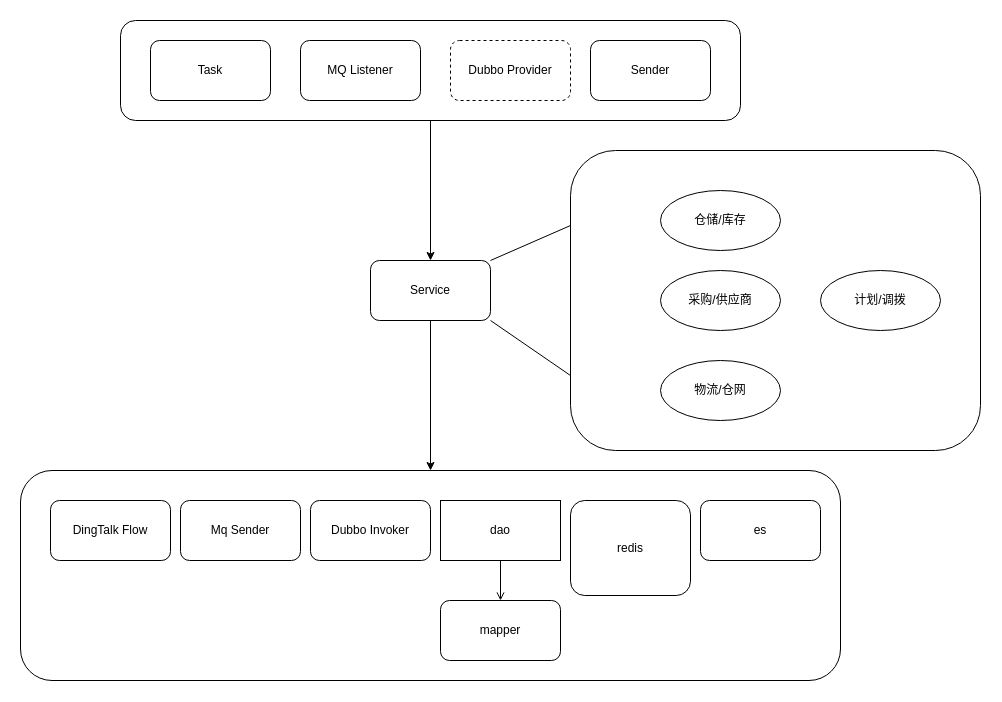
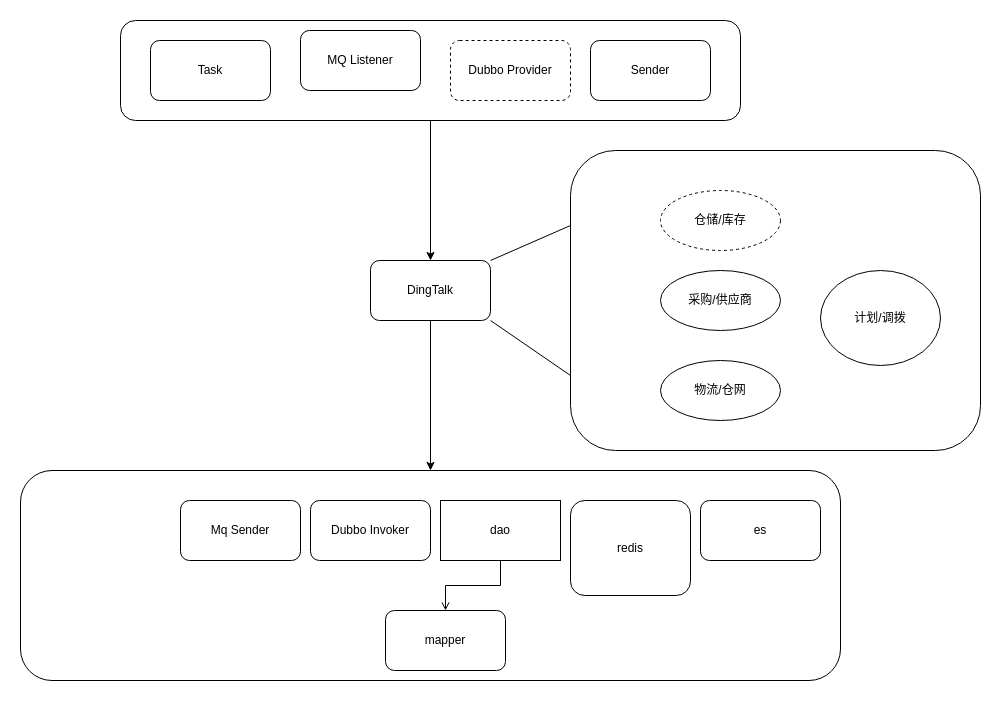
- <mxCell id="14" value="MQ Listener" style="rounded=1;whiteSpace=wrap;html=1;" vertex="1" parent="1"><mxGeometry x="300" y="40" width="120" height="60" as="geometry" /></mxCell>
+ <mxCell id="14" value="MQ Listener" style="rounded=1;whiteSpace=wrap;html=1;" vertex="1" parent="1"><mxGeometry x="300" y="30" width="120" height="60" as="geometry" /></mxCell>
- <mxCell id="20" value="仓储/库存" style="ellipse;whiteSpace=wrap;html=1;" vertex="1" parent="1"><mxGeometry x="660" y="190" width="120" height="60" as="geometry" /></mxCell>
+ <mxCell id="20" value="仓储/库存" style="ellipse;whiteSpace=wrap;html=1;dashed=1;" vertex="1" parent="1"><mxGeometry x="660" y="190" width="120" height="60" as="geometry" /></mxCell>
- <mxCell id="13" value="Service" style="rounded=1;whiteSpace=wrap;html=1;" vertex="1" parent="1"><mxGeometry x="370" y="260" width="120" height="60" as="geometry" /></mxCell>
+ <mxCell id="13" value="DingTalk" style="rounded=1;whiteSpace=wrap;html=1;" vertex="1" parent="1"><mxGeometry x="370" y="260" width="120" height="60" as="geometry" /></mxCell>
- <mxCell id="22" value="计划/调拨" style="ellipse;whiteSpace=wrap;html=1;" vertex="1" parent="1"><mxGeometry x="820" y="270" width="120" height="60" as="geometry" /></mxCell>
+ <mxCell id="22" value="计划/调拨" style="ellipse;whiteSpace=wrap;html=1;" vertex="1" parent="1"><mxGeometry x="820" y="270" width="120" height="95" as="geometry" /></mxCell>
- <mxCell id="16" value="DingTalk Flow" style="rounded=1;whiteSpace=wrap;html=1;" vertex="1" parent="1"><mxGeometry x="50" y="500" width="120" height="60" as="geometry" /></mxCell>
- <mxCell id="6" value="mapper" style="rounded=1;whiteSpace=wrap;html=1;" vertex="1" parent="1"><mxGeometry x="440" y="600" width="120" height="60" as="geometry" /></mxCell>
+ <mxCell id="6" value="mapper" style="rounded=1;whiteSpace=wrap;html=1;" vertex="1" parent="1"><mxGeometry x="385" y="610" width="120" height="60" as="geometry" /></mxCell>
